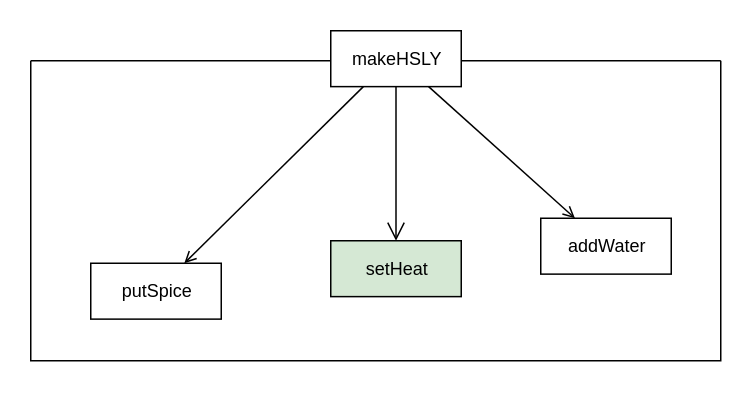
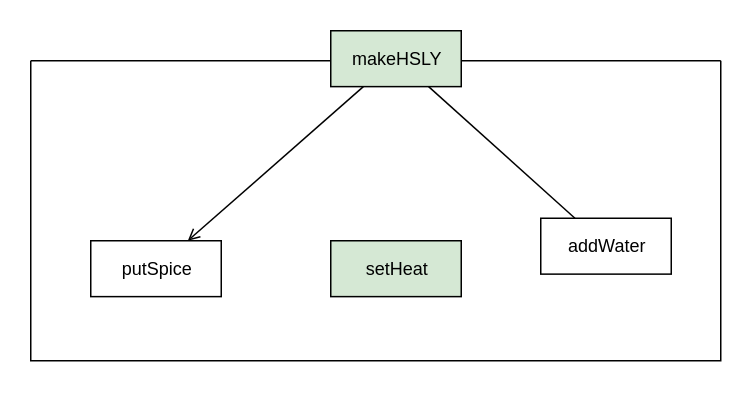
- <mxCell id="9" value="makeHSLY" style="html=1;" parent="1" vertex="1"><mxGeometry x="220" y="20" width="87" height="37.25" as="geometry" /></mxCell>
+ <mxCell id="9" value="makeHSLY" style="html=1;fillColor=#d5e8d4;" parent="1" vertex="1"><mxGeometry x="220" y="20" width="87" height="37.25" as="geometry" /></mxCell>
- <mxCell id="2" style="edgeStyle=orthogonalEdgeStyle;rounded=0;orthogonalLoop=1;jettySize=auto;html=1;endArrow=open;endFill=0;endSize=10;exitX=0.5;exitY=1;exitDx=0;exitDy=0;entryX=0.5;entryY=0;entryDx=0;entryDy=0;" parent="1" source="9" target="5" edge="1"><mxGeometry relative="1" as="geometry"><mxPoint x="264" y="150" as="targetPoint" /></mxGeometry></mxCell>
- <mxCell id="8" style="rounded=0;orthogonalLoop=1;jettySize=auto;html=1;exitX=0.75;exitY=1;exitDx=0;exitDy=0;endArrow=open;endFill=0;" parent="1" source="9" target="6" edge="1"><mxGeometry relative="1" as="geometry" /></mxCell>
+ <mxCell id="8" style="rounded=0;orthogonalLoop=1;jettySize=auto;html=1;exitX=0.75;exitY=1;exitDx=0;exitDy=0;endArrow=none;endFill=0;" parent="1" source="9" target="6" edge="1"><mxGeometry relative="1" as="geometry" /></mxCell>
- <mxCell id="4" value="putSpice" style="html=1;" parent="3" vertex="1"><mxGeometry x="40" y="135" width="87" height="37.25" as="geometry" /></mxCell>
+ <mxCell id="4" value="putSpice" style="html=1;" parent="3" vertex="1"><mxGeometry x="40" y="120" width="87" height="37.25" as="geometry" /></mxCell>
